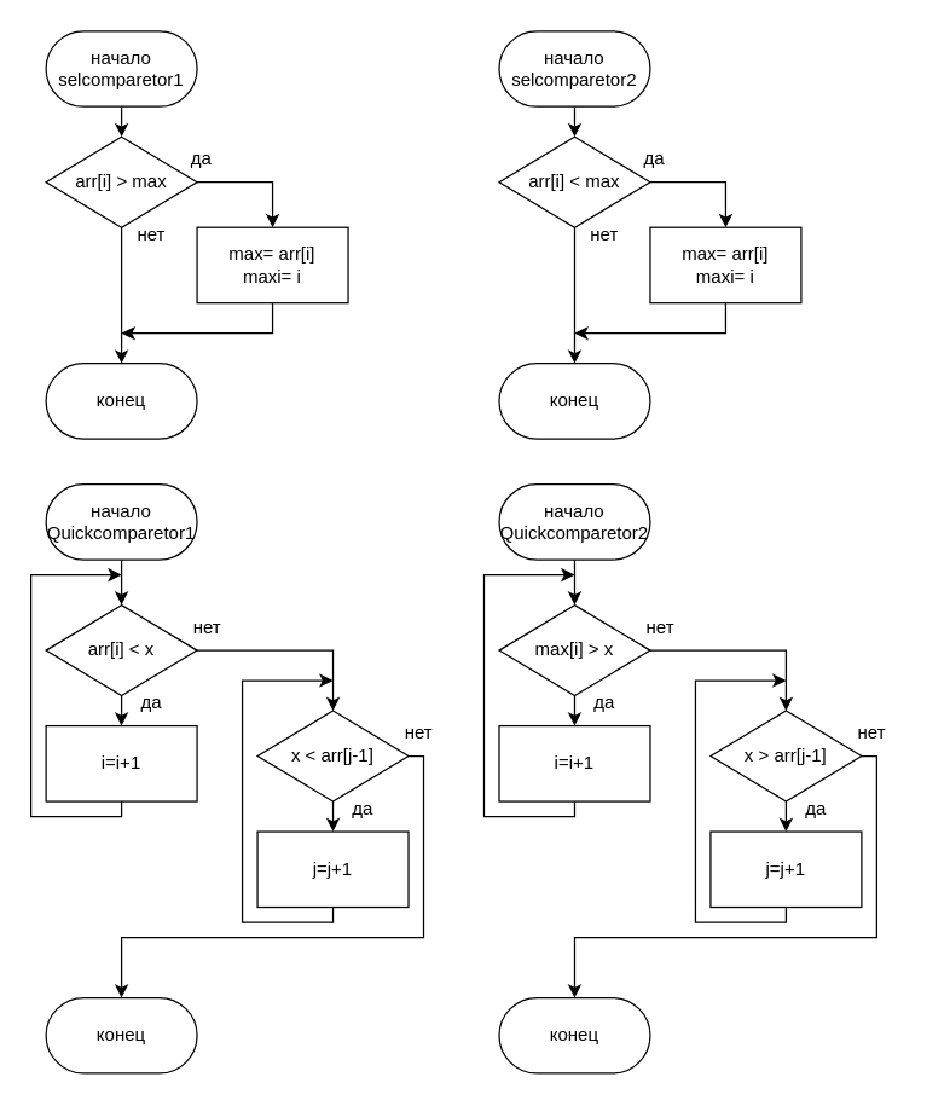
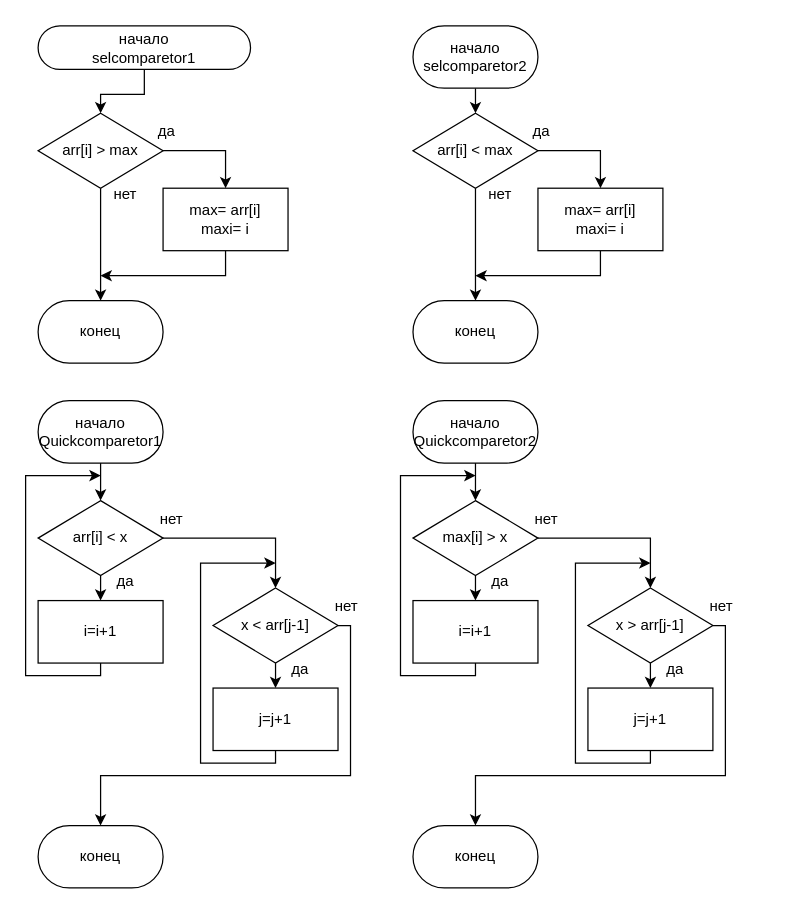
- <mxCell id="3" value="начало&lt;br&gt;selcomparetor1" style="rounded=1;whiteSpace=wrap;html=1;arcSize=50;" vertex="1" parent="1"><mxGeometry x="30" y="20" width="100" height="50" as="geometry" /></mxCell>
+ <mxCell id="3" value="начало&lt;br&gt;selcomparetor1" style="rounded=1;whiteSpace=wrap;html=1;arcSize=50;" vertex="1" parent="1"><mxGeometry x="30" y="20" width="170" height="35" as="geometry" /></mxCell>
